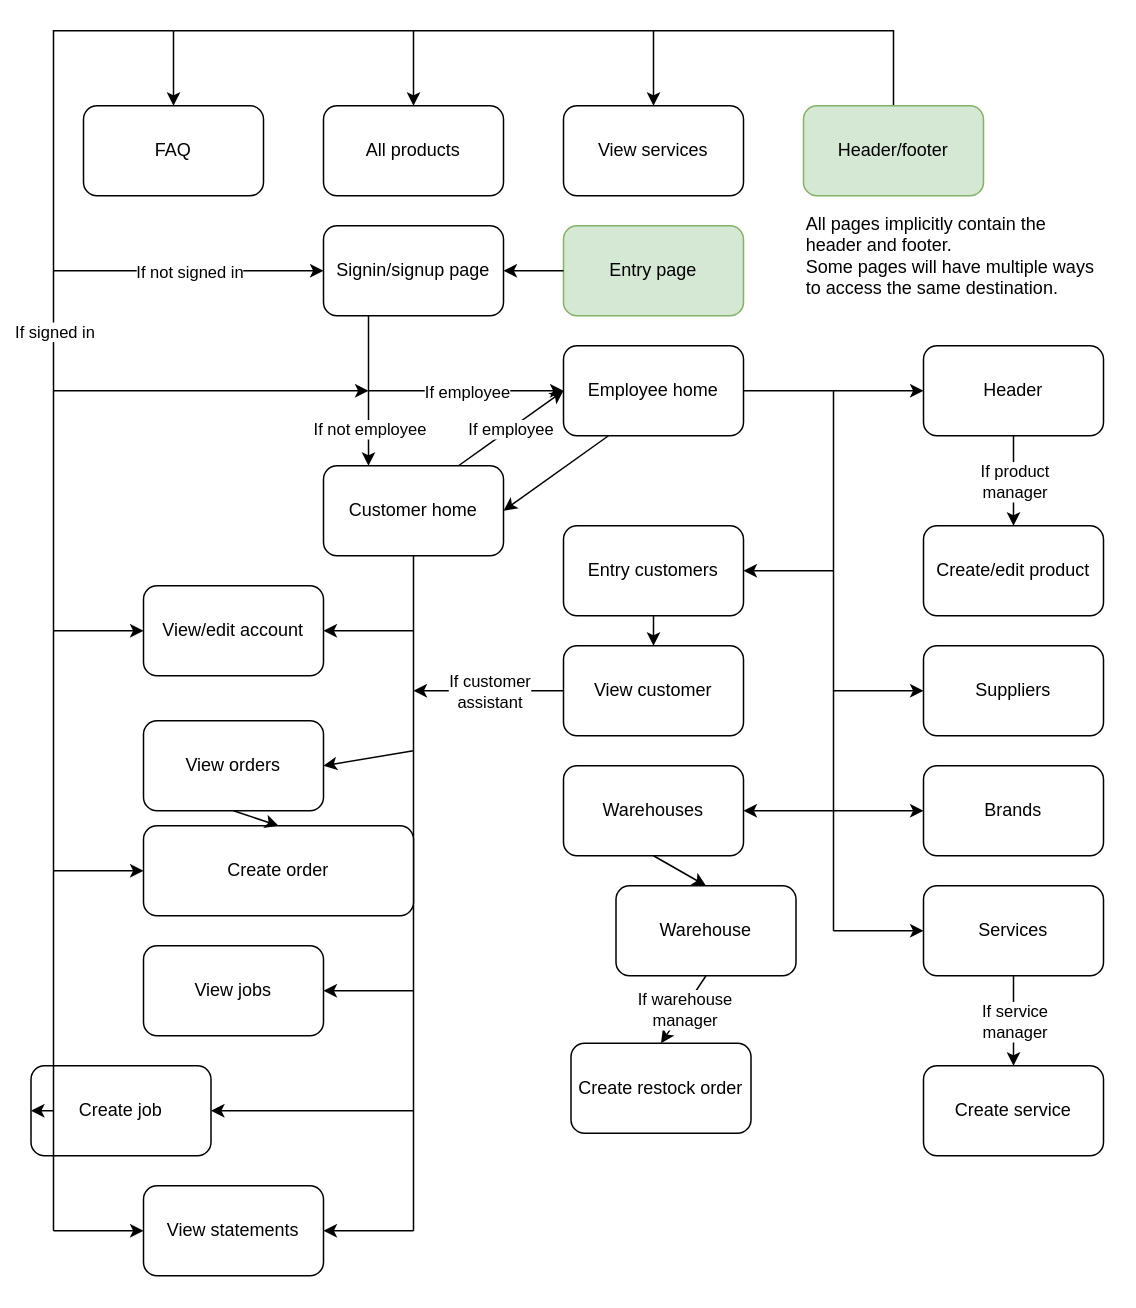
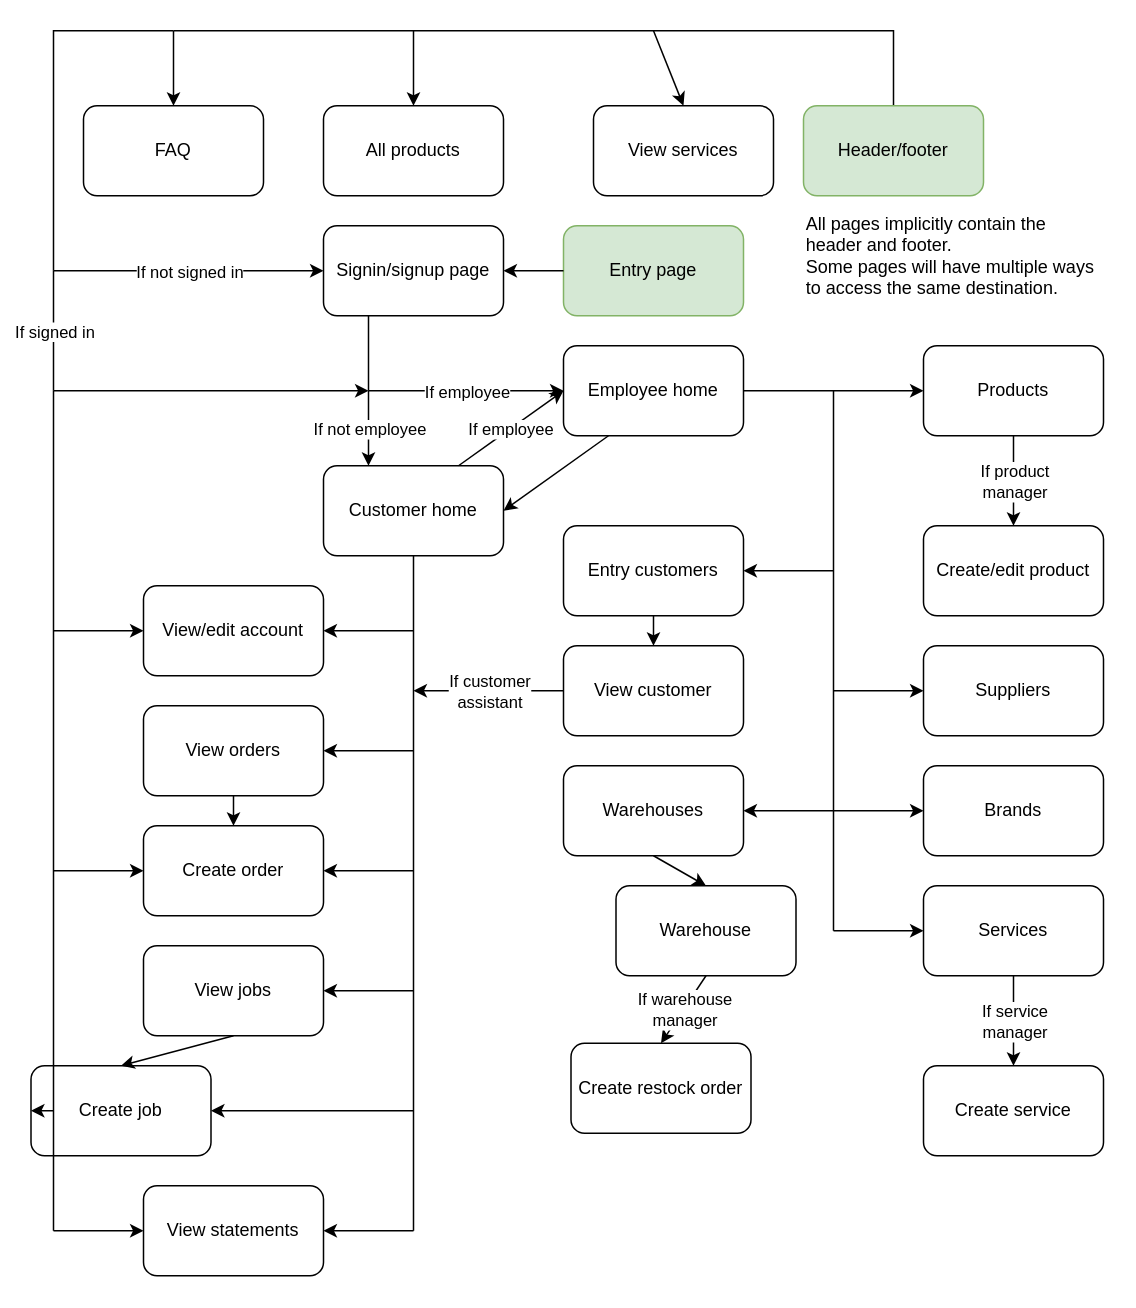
- <mxCell id="22" value="View services" style="rounded=1;whiteSpace=wrap;html=1;" vertex="1" parent="1"><mxGeometry x="375" y="70" width="120" height="60" as="geometry" /></mxCell>
+ <mxCell id="22" value="View services" style="rounded=1;whiteSpace=wrap;html=1;" vertex="1" parent="1"><mxGeometry x="395" y="70" width="120" height="60" as="geometry" /></mxCell>
- <mxCell id="48" value="Header" style="rounded=1;whiteSpace=wrap;html=1;" vertex="1" parent="1"><mxGeometry x="615" y="230" width="120" height="60" as="geometry" /></mxCell>
+ <mxCell id="48" value="Products" style="rounded=1;whiteSpace=wrap;html=1;" vertex="1" parent="1"><mxGeometry x="615" y="230" width="120" height="60" as="geometry" /></mxCell>
- <mxCell id="16" value="View&amp;nbsp;orders" style="rounded=1;whiteSpace=wrap;html=1;" vertex="1" parent="1"><mxGeometry x="95" y="480" width="120" height="60" as="geometry" /></mxCell>
+ <mxCell id="16" value="View&amp;nbsp;orders" style="rounded=1;whiteSpace=wrap;html=1;" vertex="1" parent="1"><mxGeometry x="95" y="470" width="120" height="60" as="geometry" /></mxCell>
- <mxCell id="18" value="Create order" style="rounded=1;whiteSpace=wrap;html=1;" vertex="1" parent="1"><mxGeometry x="95" y="550" width="180" height="60" as="geometry" /></mxCell>
+ <mxCell id="18" value="Create order" style="rounded=1;whiteSpace=wrap;html=1;" vertex="1" parent="1"><mxGeometry x="95" y="550" width="120" height="60" as="geometry" /></mxCell>
+ <mxCell id="27" value="" style="endArrow=classic;html=1;rounded=0;entryX=0.5;entryY=0;entryDx=0;entryDy=0;exitX=0.5;exitY=1;exitDx=0;exitDy=0;" edge="1" parent="1" source="24" target="26"><mxGeometry width="50" height="50" relative="1" as="geometry"><mxPoint x="285" y="750" as="sourcePoint" /><mxPoint x="225" y="750" as="targetPoint" /></mxGeometry></mxCell>
